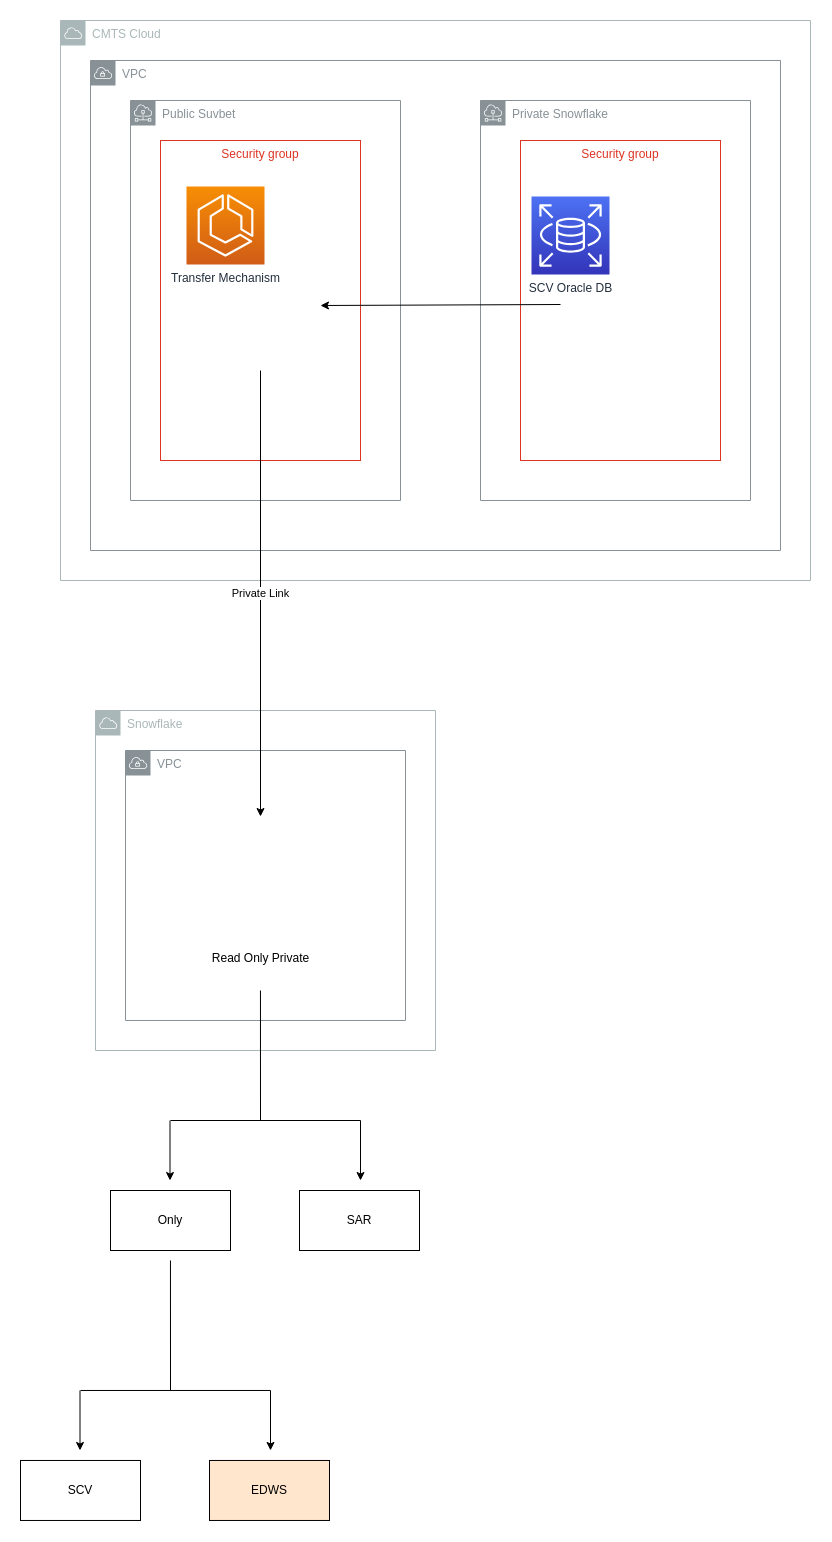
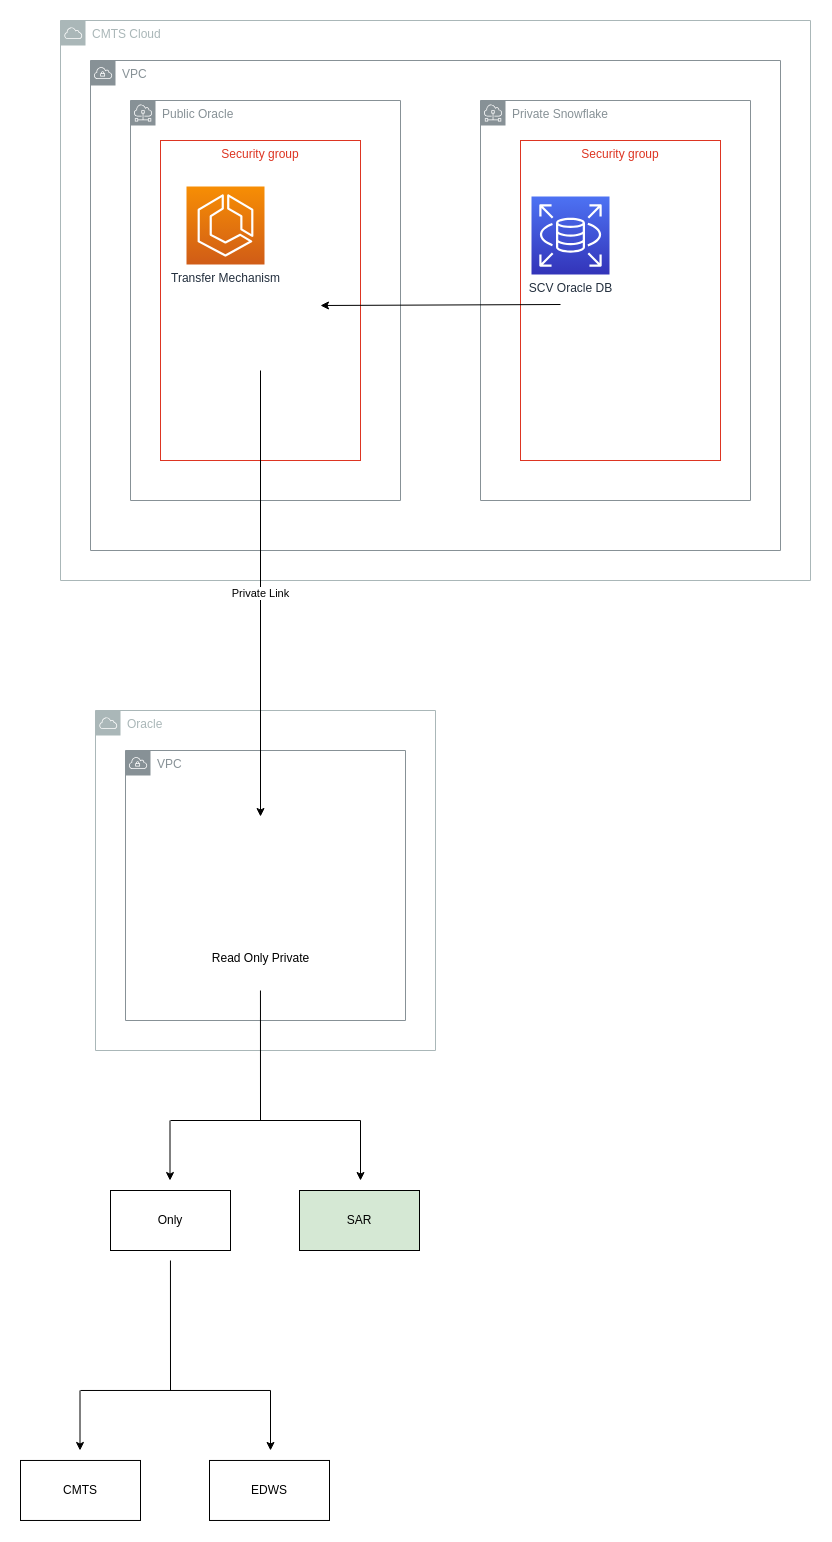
- <mxCell id="4" value="Public Suvbet" style="outlineConnect=0;gradientColor=none;html=1;whiteSpace=wrap;fontSize=12;fontStyle=0;shape=mxgraph.aws4.group;grIcon=mxgraph.aws4.group_subnet;strokeColor=#879196;fillColor=none;verticalAlign=top;align=left;spacingLeft=30;fontColor=#879196;dashed=0;" vertex="1" parent="1"><mxGeometry x="130" y="100" width="270" height="400" as="geometry" /></mxCell>
+ <mxCell id="4" value="Public Oracle" style="outlineConnect=0;gradientColor=none;html=1;whiteSpace=wrap;fontSize=12;fontStyle=0;shape=mxgraph.aws4.group;grIcon=mxgraph.aws4.group_subnet;strokeColor=#879196;fillColor=none;verticalAlign=top;align=left;spacingLeft=30;fontColor=#879196;dashed=0;" vertex="1" parent="1"><mxGeometry x="130" y="100" width="270" height="400" as="geometry" /></mxCell>
- <mxCell id="10" value="Snowflake" style="outlineConnect=0;gradientColor=none;html=1;whiteSpace=wrap;fontSize=12;fontStyle=0;shape=mxgraph.aws4.group;grIcon=mxgraph.aws4.group_aws_cloud;strokeColor=#AAB7B8;fillColor=none;verticalAlign=top;align=left;spacingLeft=30;fontColor=#AAB7B8;dashed=0;" vertex="1" parent="1"><mxGeometry x="95" y="710" width="340" height="340" as="geometry" /></mxCell>
+ <mxCell id="10" value="Oracle" style="outlineConnect=0;gradientColor=none;html=1;whiteSpace=wrap;fontSize=12;fontStyle=0;shape=mxgraph.aws4.group;grIcon=mxgraph.aws4.group_aws_cloud;strokeColor=#AAB7B8;fillColor=none;verticalAlign=top;align=left;spacingLeft=30;fontColor=#AAB7B8;dashed=0;" vertex="1" parent="1"><mxGeometry x="95" y="710" width="340" height="340" as="geometry" /></mxCell>
- <mxCell id="15" value="SAR" style="rounded=0;whiteSpace=wrap;html=1;" vertex="1" parent="1"><mxGeometry x="299" y="1190" width="120" height="60" as="geometry" /></mxCell>
+ <mxCell id="15" value="SAR" style="rounded=0;whiteSpace=wrap;html=1;fillColor=#d5e8d4;" vertex="1" parent="1"><mxGeometry x="299" y="1190" width="120" height="60" as="geometry" /></mxCell>
- <mxCell id="21" value="EDWS" style="rounded=0;whiteSpace=wrap;html=1;fillColor=#ffe6cc;" vertex="1" parent="1"><mxGeometry x="209" y="1459.97" width="120" height="60" as="geometry" /></mxCell>
+ <mxCell id="21" value="EDWS" style="rounded=0;whiteSpace=wrap;html=1;" vertex="1" parent="1"><mxGeometry x="209" y="1459.97" width="120" height="60" as="geometry" /></mxCell>
- <mxCell id="20" value="SCV" style="rounded=0;whiteSpace=wrap;html=1;" vertex="1" parent="1"><mxGeometry x="20" y="1459.97" width="120" height="60" as="geometry" /></mxCell>
+ <mxCell id="20" value="CMTS" style="rounded=0;whiteSpace=wrap;html=1;" vertex="1" parent="1"><mxGeometry x="20" y="1459.97" width="120" height="60" as="geometry" /></mxCell>
